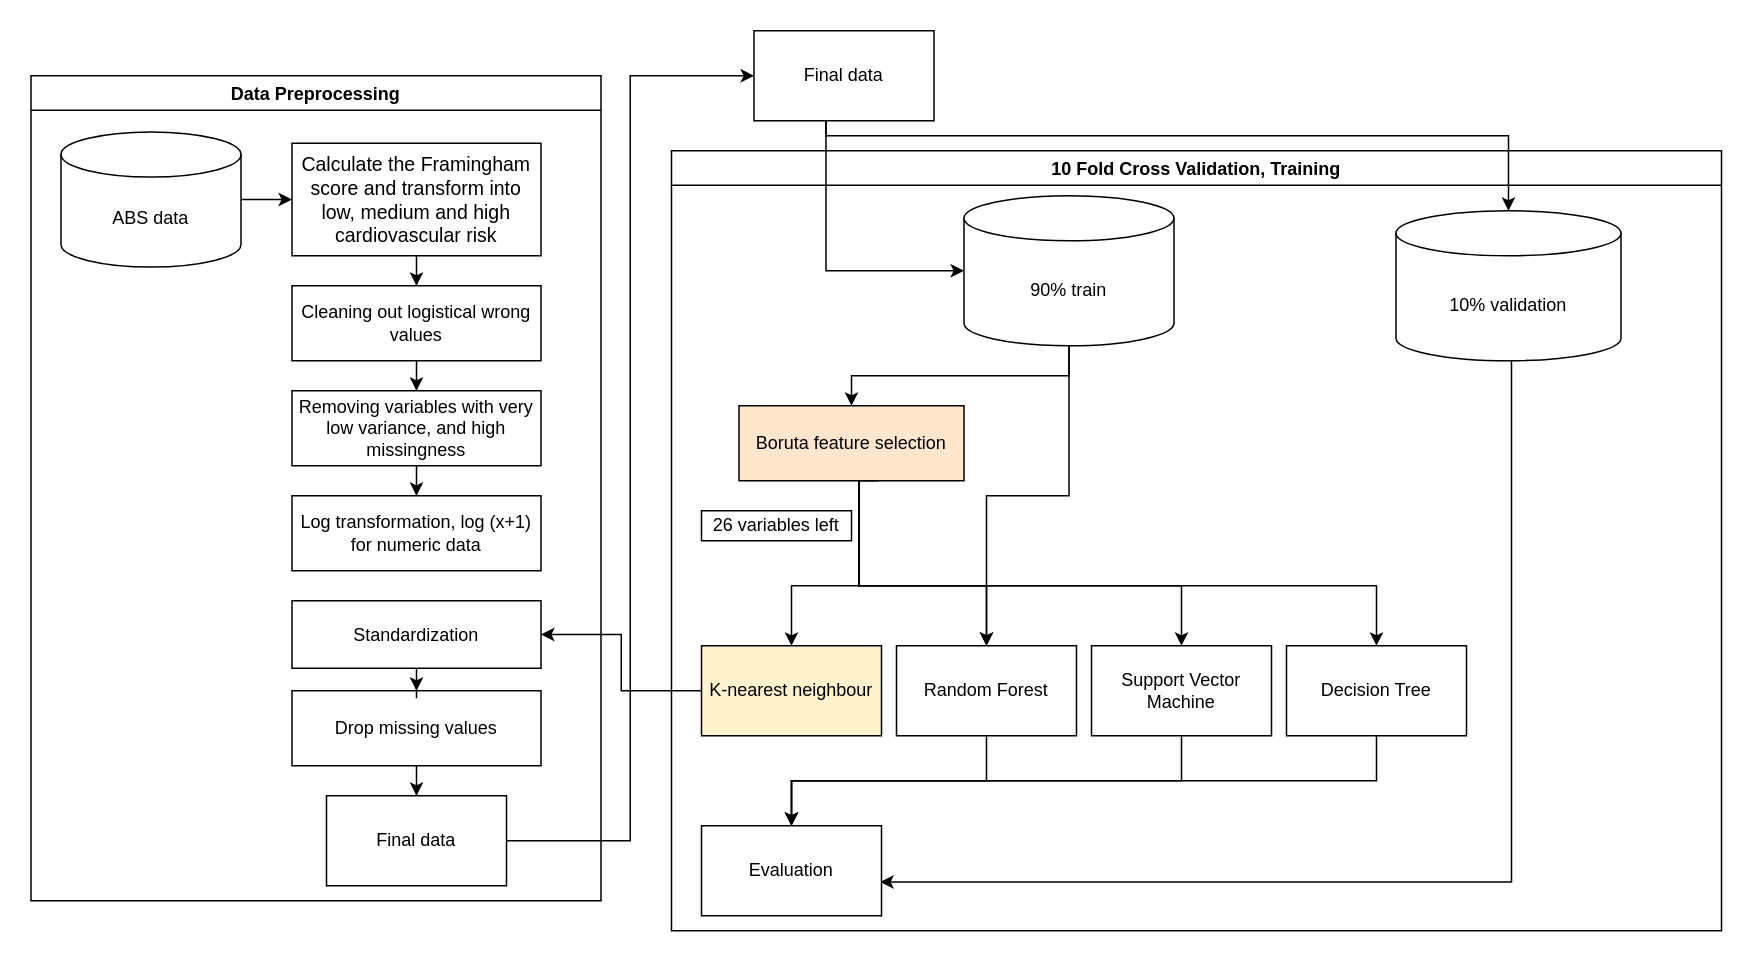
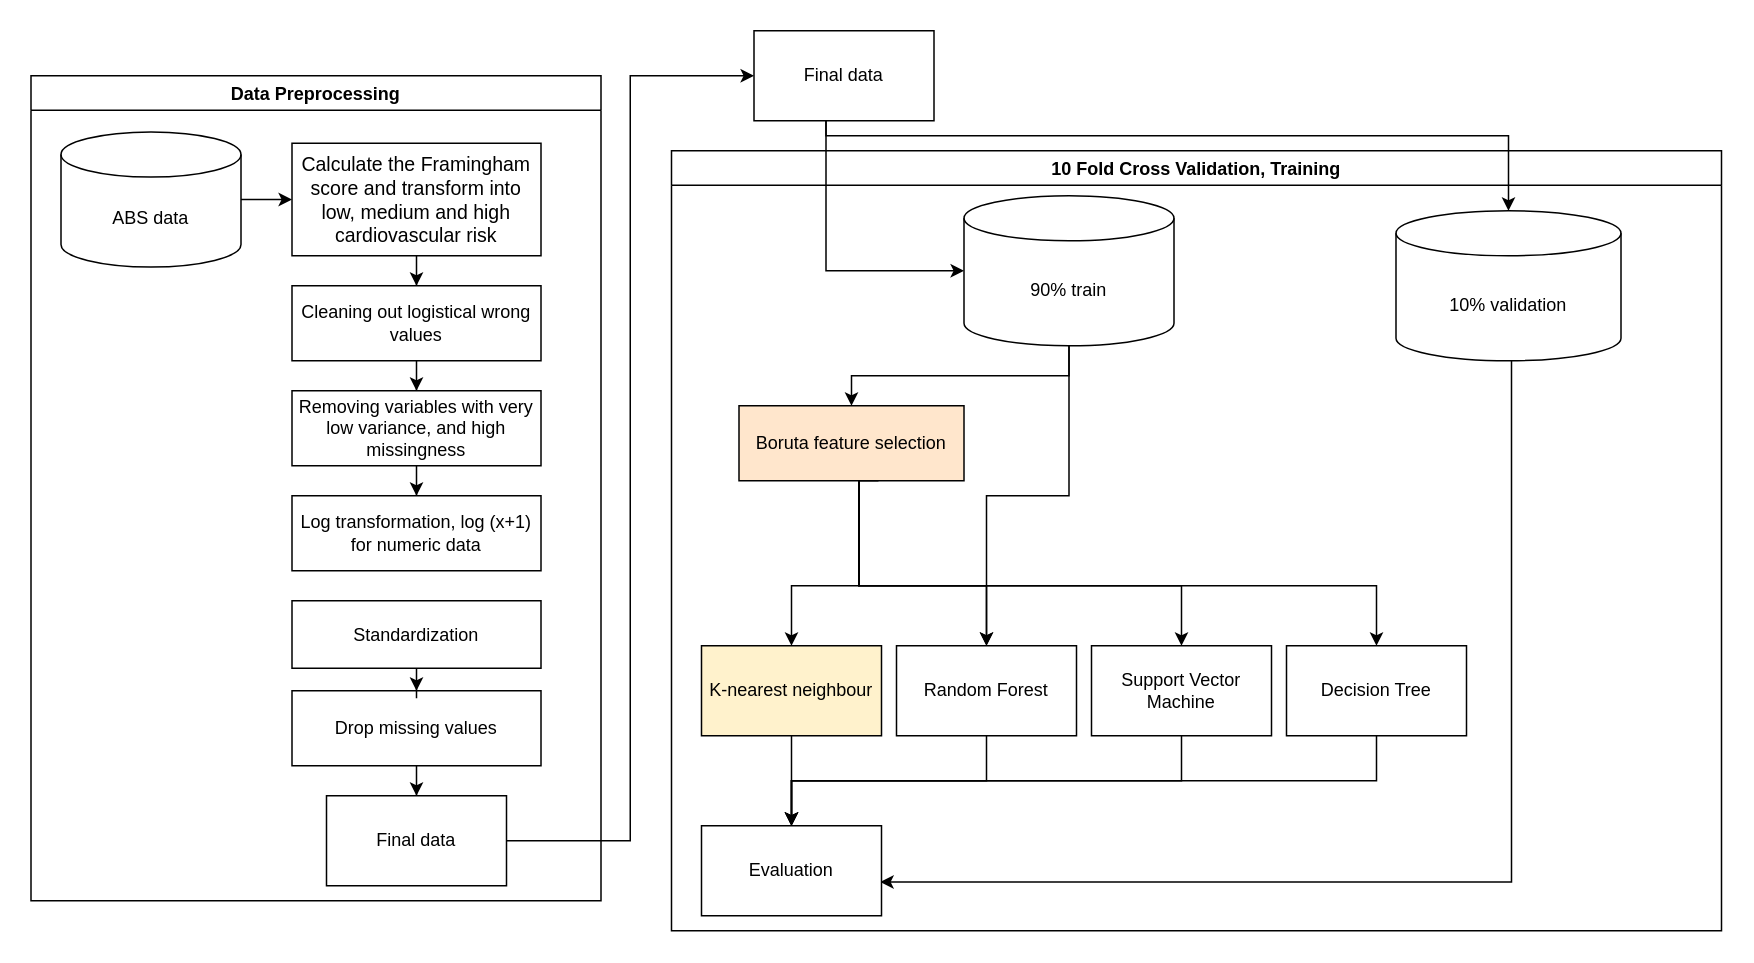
- <mxCell id="21" value="26 variables left" style="rounded=0;whiteSpace=wrap;html=1;" parent="2" vertex="1"><mxGeometry x="20" y="240" width="100" height="20" as="geometry" /></mxCell>
- <mxCell id="8" style="edgeStyle=orthogonalEdgeStyle;rounded=0;orthogonalLoop=1;jettySize=auto;html=1;" parent="2" source="9" target="35" edge="1"><mxGeometry relative="1" as="geometry" /></mxCell>
+ <mxCell id="8" style="edgeStyle=orthogonalEdgeStyle;rounded=0;orthogonalLoop=1;jettySize=auto;html=1;" parent="2" source="9" target="22" edge="1"><mxGeometry relative="1" as="geometry" /></mxCell>
